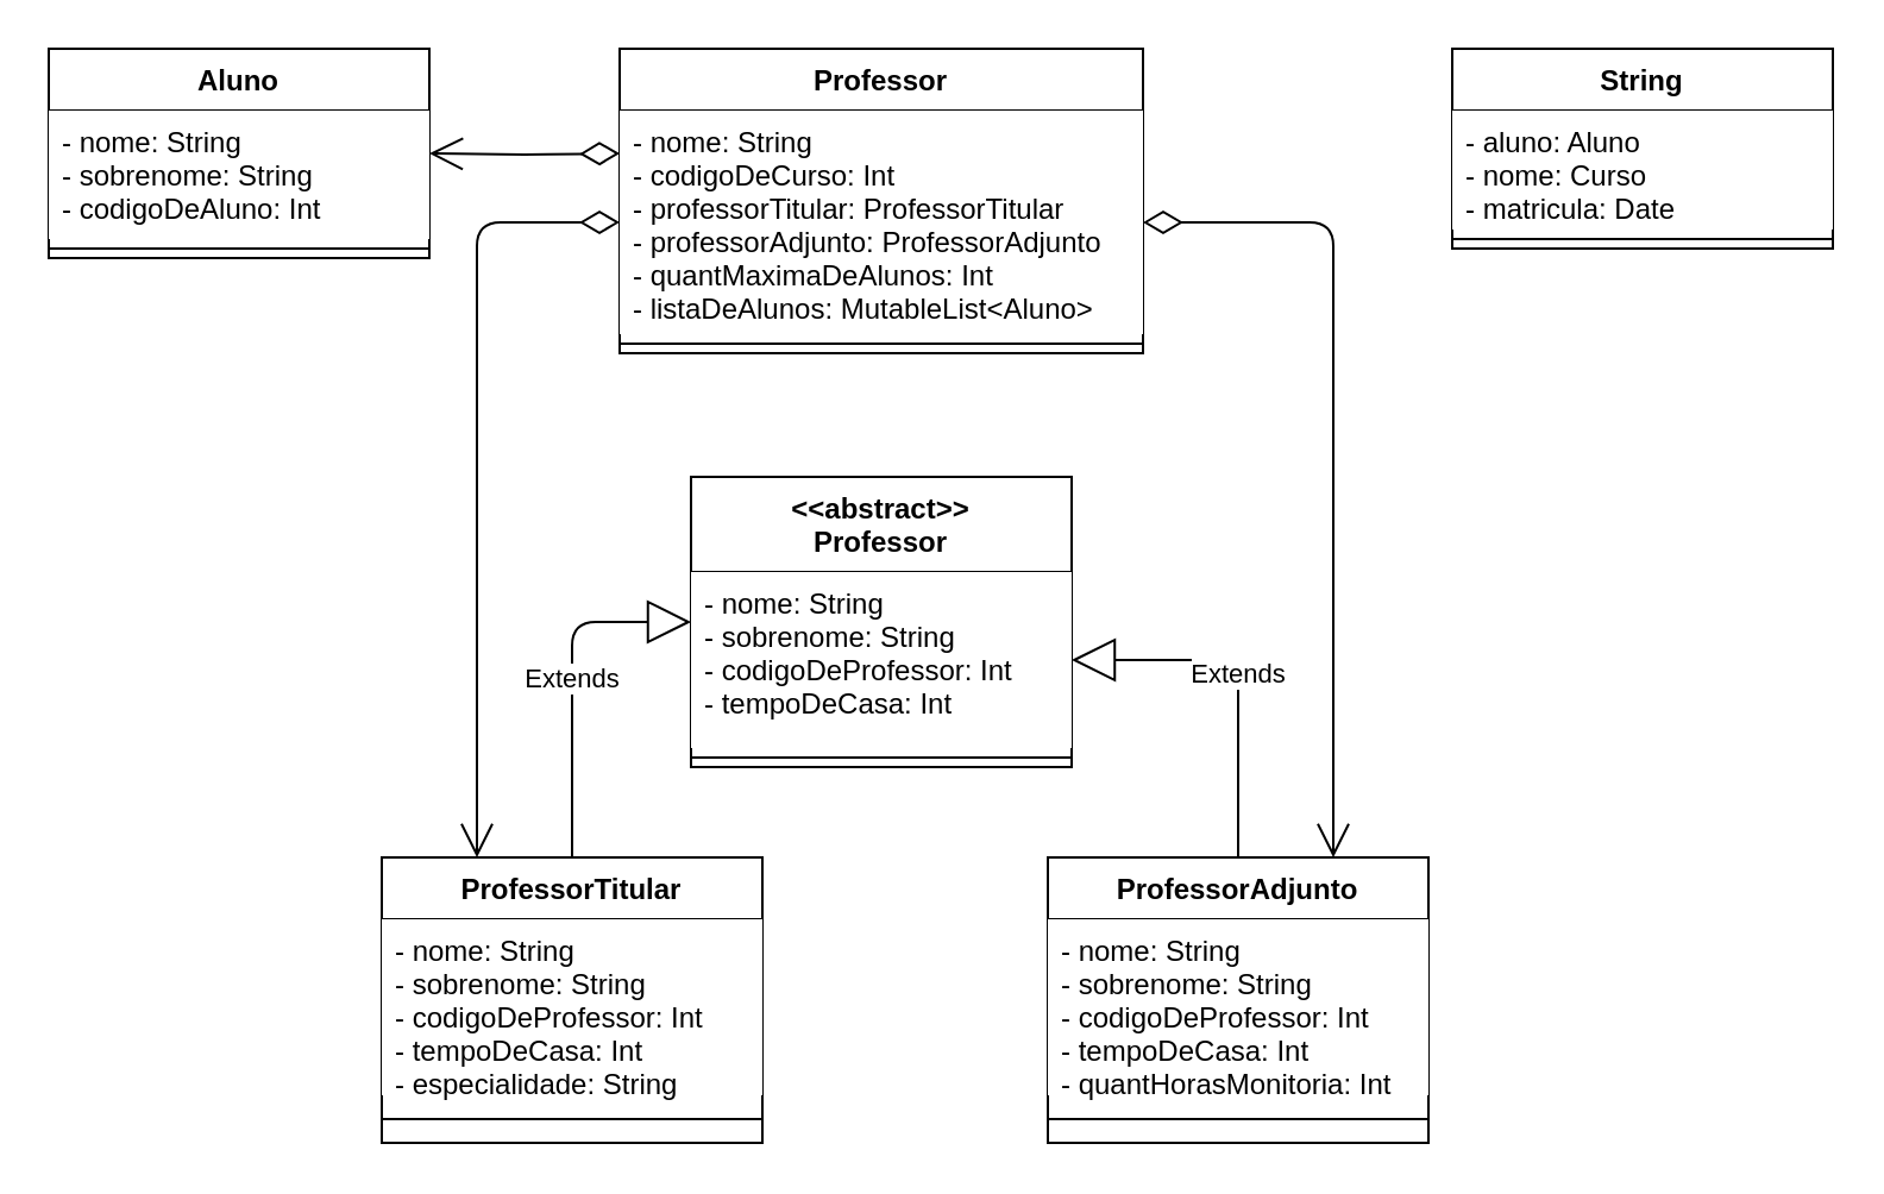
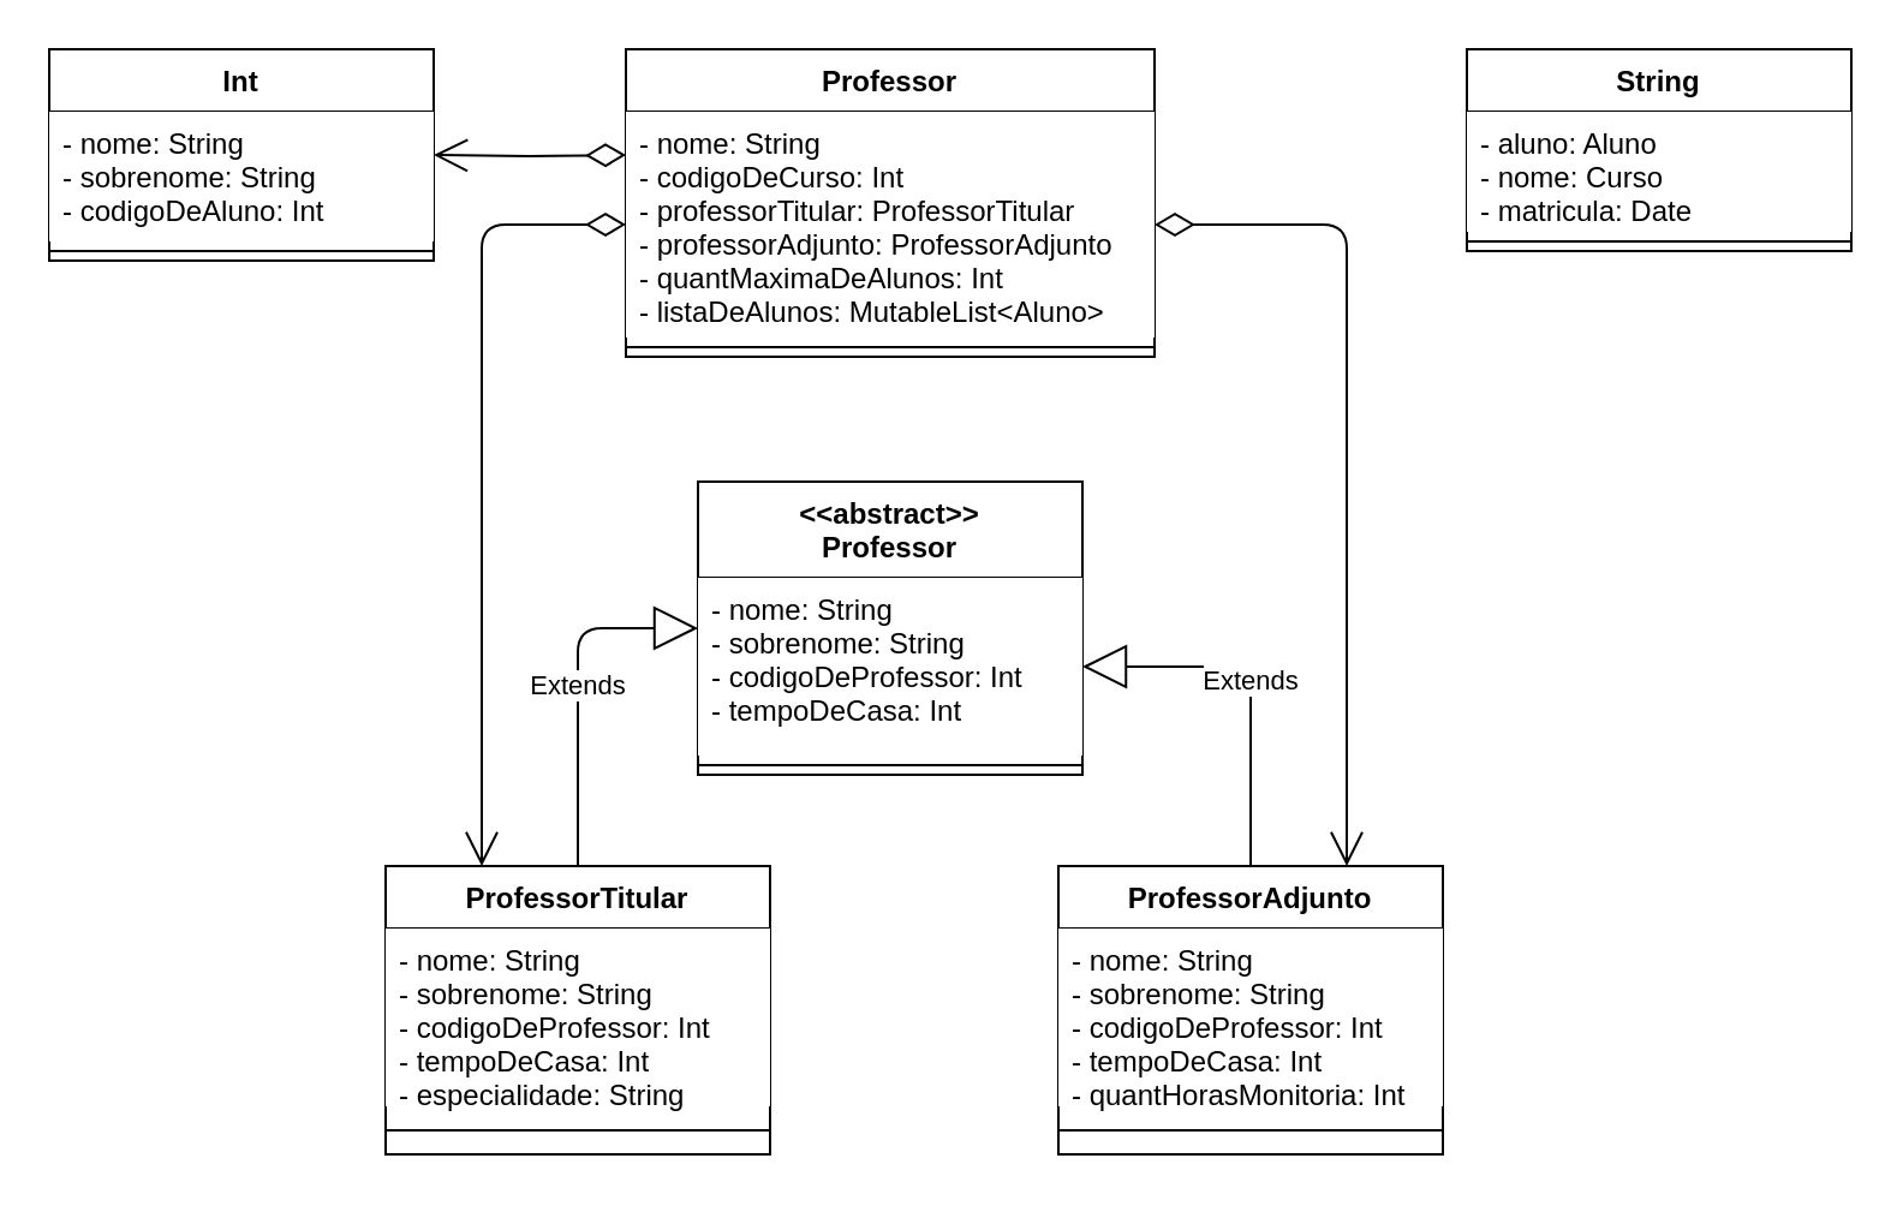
- <mxCell id="19" value="Aluno" style="swimlane;fontStyle=1;align=center;verticalAlign=top;childLayout=stackLayout;horizontal=1;startSize=26;horizontalStack=0;resizeParent=1;resizeParentMax=0;resizeLast=0;collapsible=1;marginBottom=0;" parent="1" vertex="1"><mxGeometry x="20" y="20" width="160" height="88" as="geometry" /></mxCell>
+ <mxCell id="19" value="Int" style="swimlane;fontStyle=1;align=center;verticalAlign=top;childLayout=stackLayout;horizontal=1;startSize=26;horizontalStack=0;resizeParent=1;resizeParentMax=0;resizeLast=0;collapsible=1;marginBottom=0;" parent="1" vertex="1"><mxGeometry x="20" y="20" width="160" height="88" as="geometry" /></mxCell>
